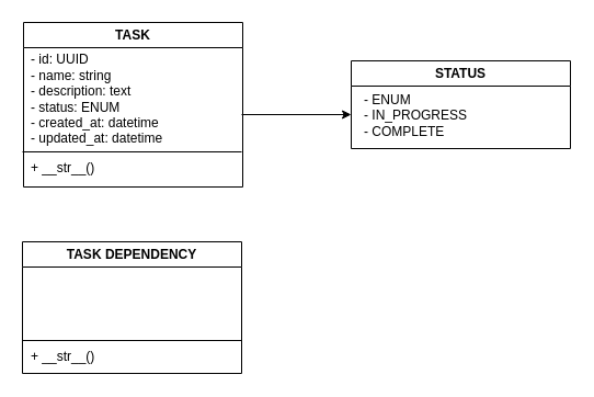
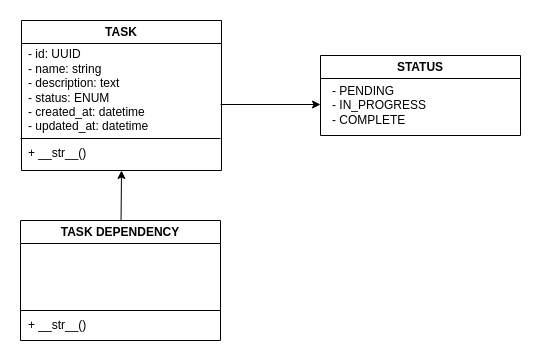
- <mxCell id="10" value="- ENUM&lt;div&gt;- IN_PROGRESS&lt;/div&gt;&lt;div&gt;- COMPLETE&lt;/div&gt;" style="text;html=1;align=left;verticalAlign=middle;resizable=0;points=[];autosize=1;strokeColor=none;fillColor=none;" vertex="1" parent="9"><mxGeometry x="10" y="20" width="120" height="60" as="geometry" /></mxCell>
+ <mxCell id="10" value="- PENDING&lt;div&gt;- IN_PROGRESS&lt;/div&gt;&lt;div&gt;- COMPLETE&lt;/div&gt;" style="text;html=1;align=left;verticalAlign=middle;resizable=0;points=[];autosize=1;strokeColor=none;fillColor=none;" vertex="1" parent="9"><mxGeometry x="10" y="20" width="120" height="60" as="geometry" /></mxCell>
+ <mxCell id="15" value="" style="endArrow=classic;html=1;rounded=0;entryX=0.5;entryY=1;entryDx=0;entryDy=0;" edge="1" parent="2" source="12" target="5"><mxGeometry width="50" height="50" relative="1" as="geometry"><mxPoint x="220" y="250" as="sourcePoint" /><mxPoint x="270" y="200" as="targetPoint" /></mxGeometry></mxCell>
